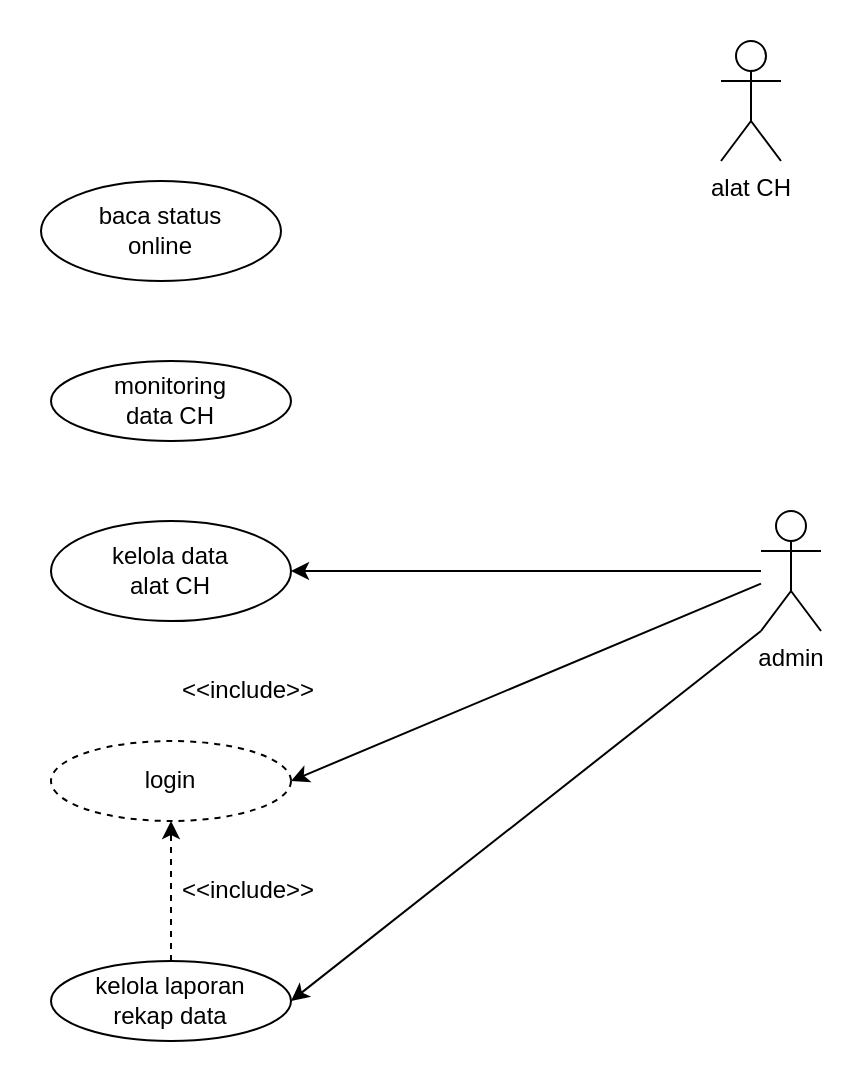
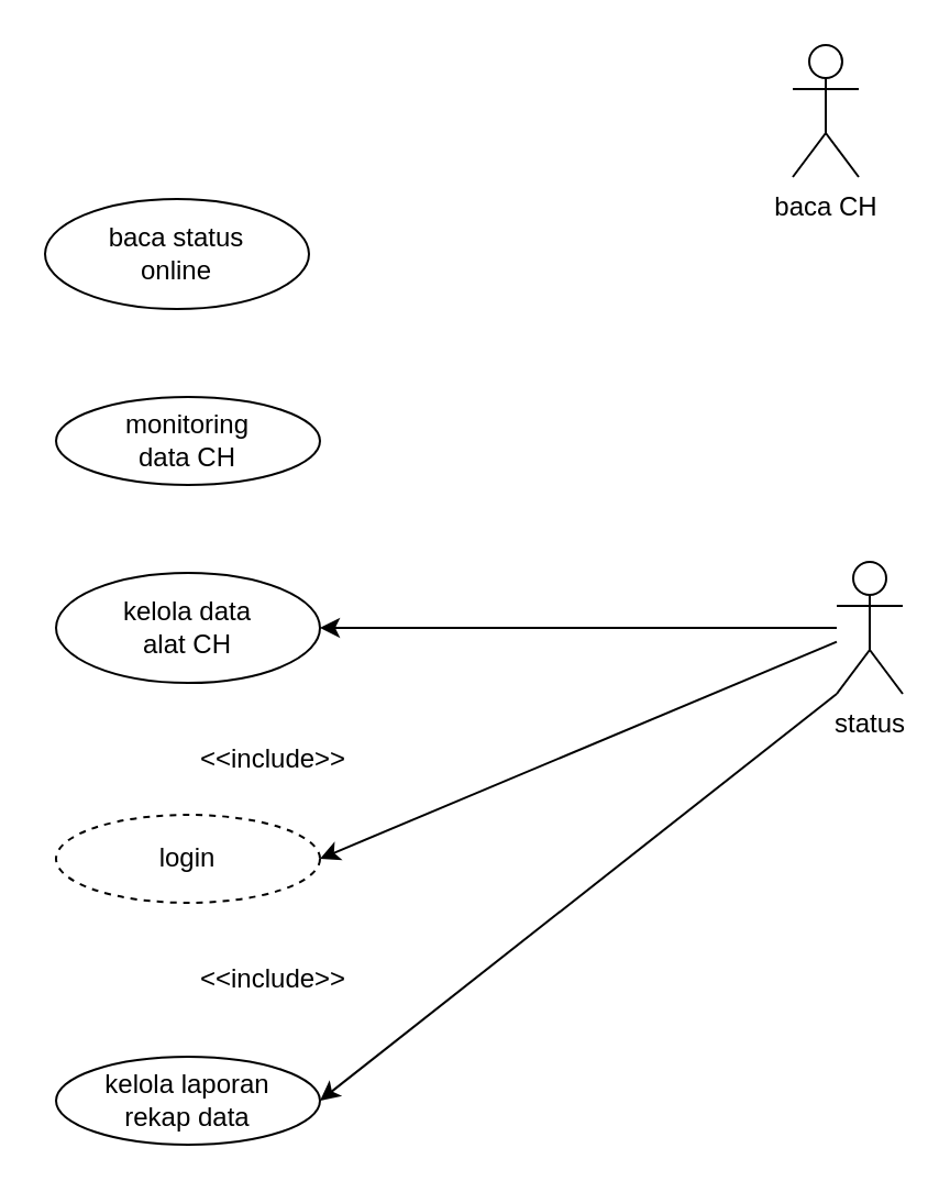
- <mxCell id="2" value="alat CH" style="shape=umlActor;verticalLabelPosition=bottom;verticalAlign=top;html=1;outlineConnect=0;" vertex="1" parent="1"><mxGeometry x="360" y="20" width="30" height="60" as="geometry" /></mxCell>
+ <mxCell id="2" value="baca CH" style="shape=umlActor;verticalLabelPosition=bottom;verticalAlign=top;html=1;outlineConnect=0;" vertex="1" parent="1"><mxGeometry x="360" y="20" width="30" height="60" as="geometry" /></mxCell>
- <mxCell id="4" value="admin" style="shape=umlActor;verticalLabelPosition=bottom;verticalAlign=top;html=1;outlineConnect=0;" vertex="1" parent="1"><mxGeometry x="380" y="255" width="30" height="60" as="geometry" /></mxCell>
+ <mxCell id="4" value="status" style="shape=umlActor;verticalLabelPosition=bottom;verticalAlign=top;html=1;outlineConnect=0;" vertex="1" parent="1"><mxGeometry x="380" y="255" width="30" height="60" as="geometry" /></mxCell>
- <mxCell id="8" value="" style="edgeStyle=orthogonalEdgeStyle;rounded=0;orthogonalLoop=1;jettySize=auto;html=1;entryX=0.5;entryY=1;entryDx=0;entryDy=0;dashed=1;" edge="1" parent="1" source="9" target="5"><mxGeometry relative="1" as="geometry" /></mxCell>
